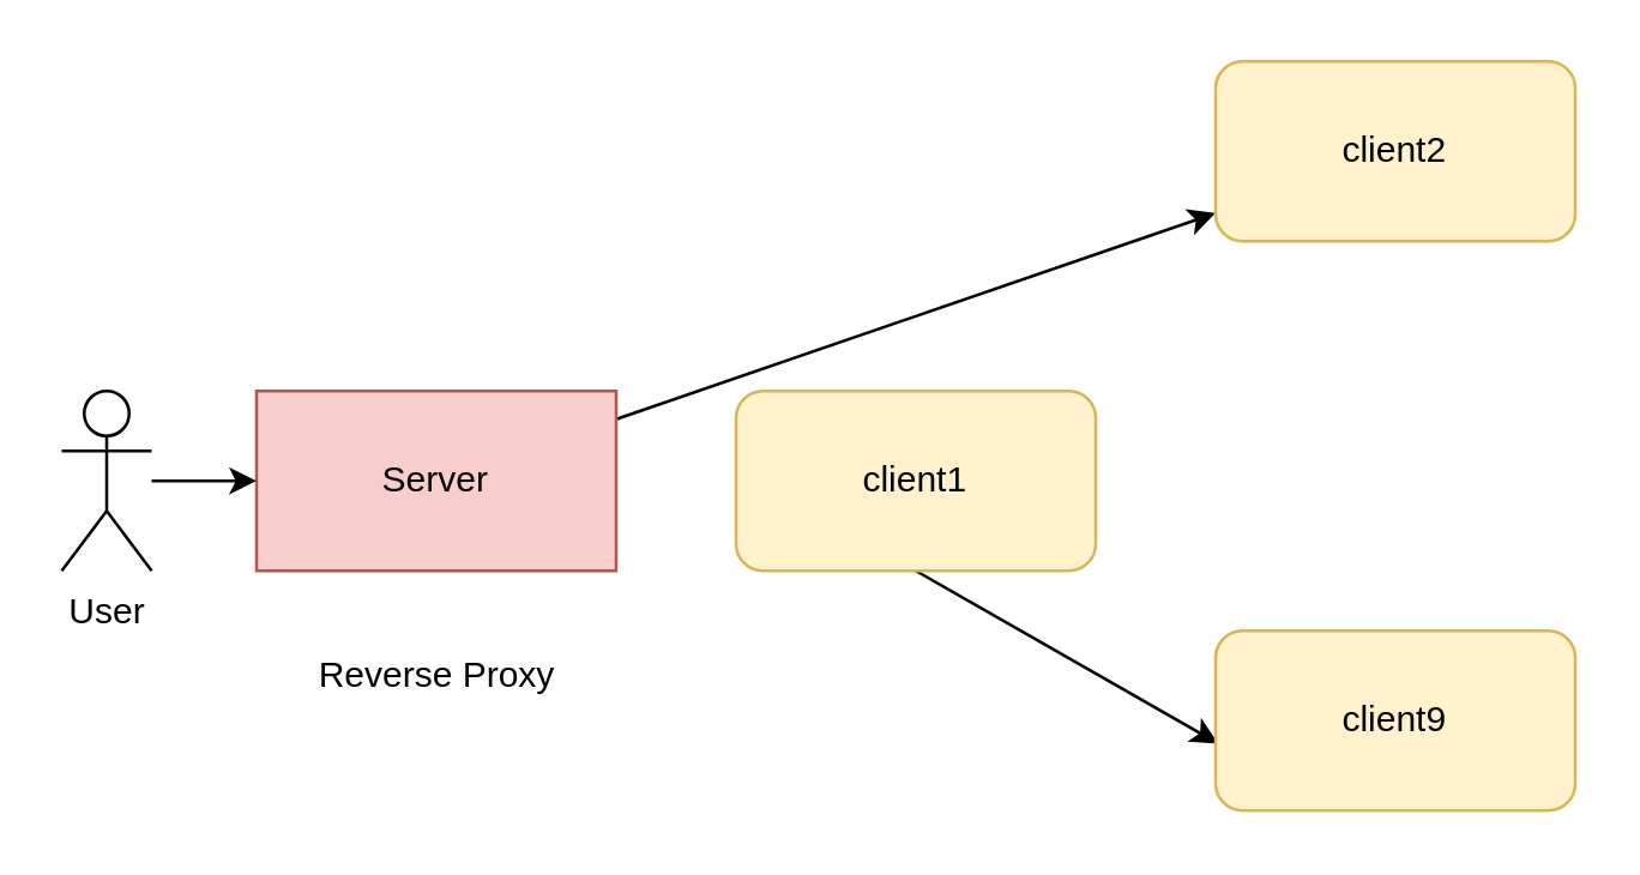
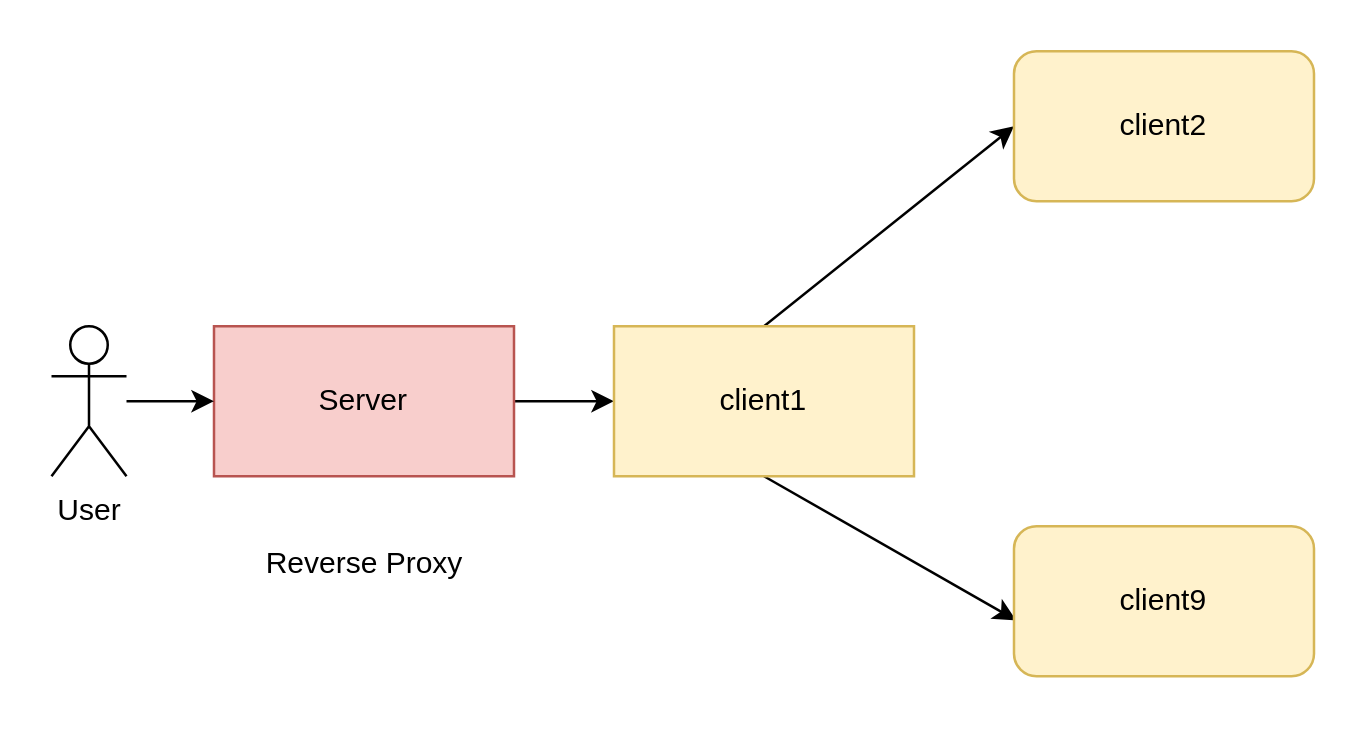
+ <mxCell id="2" style="edgeStyle=none;html=1;entryX=0;entryY=0.5;entryDx=0;entryDy=0;exitX=0.5;exitY=0;exitDx=0;exitDy=0;" parent="1" source="11" target="6" edge="1"><mxGeometry relative="1" as="geometry" /></mxCell>
- <mxCell id="4" style="edgeStyle=none;html=1;" parent="1" source="5" target="6" edge="1"><mxGeometry relative="1" as="geometry" /></mxCell>
+ <mxCell id="4" style="edgeStyle=none;html=1;entryX=0;entryY=0.5;entryDx=0;entryDy=0;" parent="1" source="5" target="11" edge="1"><mxGeometry relative="1" as="geometry" /></mxCell>
- <mxCell id="11" value="client1" style="rounded=1;whiteSpace=wrap;html=1;fillColor=#fff2cc;strokeColor=#d6b656;" parent="1" vertex="1"><mxGeometry x="245" y="130" width="120" height="60" as="geometry" /></mxCell>
+ <mxCell id="11" value="client1" style="whiteSpace=wrap;html=1;fillColor=#fff2cc;strokeColor=#d6b656;rounded=0;" parent="1" vertex="1"><mxGeometry x="245" y="130" width="120" height="60" as="geometry" /></mxCell>
